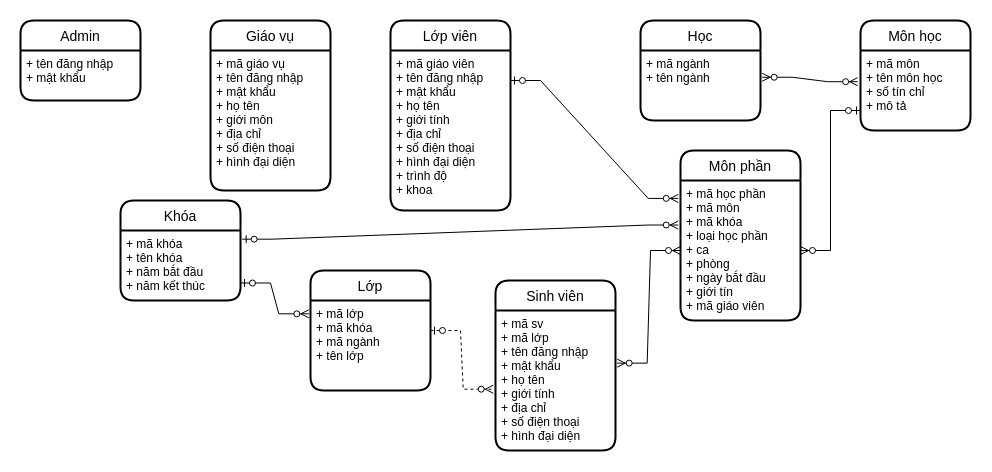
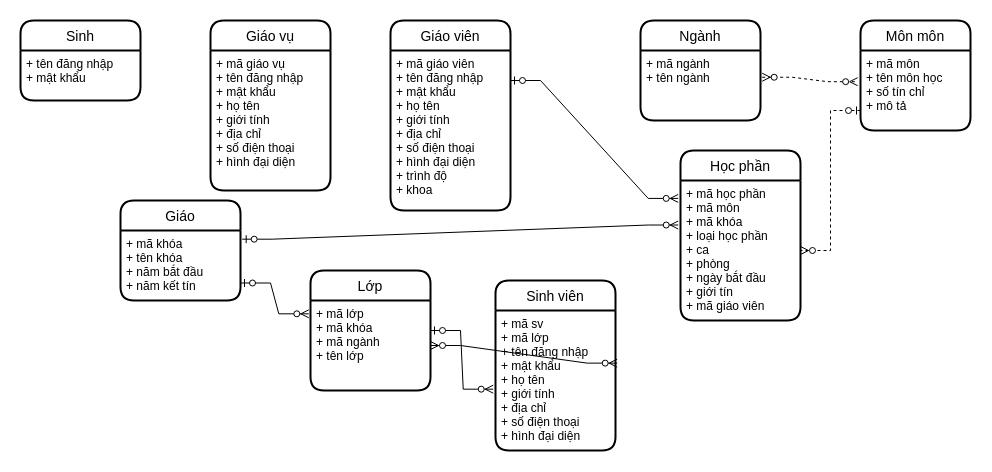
- <mxCell id="23" value="Admin" style="swimlane;childLayout=stackLayout;horizontal=1;startSize=30;horizontalStack=0;rounded=1;fontSize=14;fontStyle=0;strokeWidth=2;resizeParent=0;resizeLast=1;shadow=0;dashed=0;align=center;" parent="1" vertex="1"><mxGeometry x="20" y="20" width="120" height="80" as="geometry" /></mxCell>
+ <mxCell id="23" value="Sinh" style="swimlane;childLayout=stackLayout;horizontal=1;startSize=30;horizontalStack=0;rounded=1;fontSize=14;fontStyle=0;strokeWidth=2;resizeParent=0;resizeLast=1;shadow=0;dashed=0;align=center;" parent="1" vertex="1"><mxGeometry x="20" y="20" width="120" height="80" as="geometry" /></mxCell>
- <mxCell id="4" value="Lớp viên" style="swimlane;childLayout=stackLayout;horizontal=1;startSize=30;horizontalStack=0;rounded=1;fontSize=14;fontStyle=0;strokeWidth=2;resizeParent=0;resizeLast=1;shadow=0;dashed=0;align=center;" parent="1" vertex="1"><mxGeometry x="390" y="20" width="120" height="190" as="geometry" /></mxCell>
+ <mxCell id="4" value="Giáo viên" style="swimlane;childLayout=stackLayout;horizontal=1;startSize=30;horizontalStack=0;rounded=1;fontSize=14;fontStyle=0;strokeWidth=2;resizeParent=0;resizeLast=1;shadow=0;dashed=0;align=center;" parent="1" vertex="1"><mxGeometry x="390" y="20" width="120" height="190" as="geometry" /></mxCell>
- <mxCell id="8" value="Học" style="swimlane;childLayout=stackLayout;horizontal=1;startSize=30;horizontalStack=0;rounded=1;fontSize=14;fontStyle=0;strokeWidth=2;resizeParent=0;resizeLast=1;shadow=0;dashed=0;align=center;" parent="1" vertex="1"><mxGeometry x="640" y="20" width="120" height="100" as="geometry" /></mxCell>
+ <mxCell id="8" value="Ngành" style="swimlane;childLayout=stackLayout;horizontal=1;startSize=30;horizontalStack=0;rounded=1;fontSize=14;fontStyle=0;strokeWidth=2;resizeParent=0;resizeLast=1;shadow=0;dashed=0;align=center;" parent="1" vertex="1"><mxGeometry x="640" y="20" width="120" height="100" as="geometry" /></mxCell>
- <mxCell id="12" value="Môn học" style="swimlane;childLayout=stackLayout;horizontal=1;startSize=30;horizontalStack=0;rounded=1;fontSize=14;fontStyle=0;strokeWidth=2;resizeParent=0;resizeLast=1;shadow=0;dashed=0;align=center;" parent="1" vertex="1"><mxGeometry x="860" y="20" width="110" height="110" as="geometry" /></mxCell>
+ <mxCell id="12" value="Môn môn" style="swimlane;childLayout=stackLayout;horizontal=1;startSize=30;horizontalStack=0;rounded=1;fontSize=14;fontStyle=0;strokeWidth=2;resizeParent=0;resizeLast=1;shadow=0;dashed=0;align=center;" parent="1" vertex="1"><mxGeometry x="860" y="20" width="110" height="110" as="geometry" /></mxCell>
- <mxCell id="3" value="+ mã giáo vụ&#10;+ tên đăng nhập&#10;+ mật khẩu&#10;+ họ tên&#10;+ giới môn&#10;+ địa chỉ&#10;+ số điện thoại&#10;+ hình đại diện" style="align=left;strokeColor=none;fillColor=none;spacingLeft=4;fontSize=12;verticalAlign=top;resizable=0;rotatable=0;part=1;" parent="2" vertex="1"><mxGeometry y="30" width="120" height="140" as="geometry" /></mxCell>
+ <mxCell id="3" value="+ mã giáo vụ&#10;+ tên đăng nhập&#10;+ mật khẩu&#10;+ họ tên&#10;+ giới tính&#10;+ địa chỉ&#10;+ số điện thoại&#10;+ hình đại diện" style="align=left;strokeColor=none;fillColor=none;spacingLeft=4;fontSize=12;verticalAlign=top;resizable=0;rotatable=0;part=1;" parent="2" vertex="1"><mxGeometry y="30" width="120" height="140" as="geometry" /></mxCell>
- <mxCell id="14" value="" style="edgeStyle=entityRelationEdgeStyle;fontSize=12;html=1;endArrow=ERzeroToMany;endFill=1;startArrow=ERzeroToMany;rounded=0;exitX=1.014;exitY=0.382;exitDx=0;exitDy=0;exitPerimeter=0;entryX=-0.026;entryY=0.39;entryDx=0;entryDy=0;entryPerimeter=0;" parent="1" source="9" target="13" edge="1"><mxGeometry width="100" height="100" relative="1" as="geometry"><mxPoint x="830" y="230" as="sourcePoint" /><mxPoint x="930" y="130" as="targetPoint" /></mxGeometry></mxCell>
+ <mxCell id="14" value="" style="edgeStyle=entityRelationEdgeStyle;fontSize=12;html=1;endArrow=ERzeroToMany;endFill=1;startArrow=ERzeroToMany;rounded=0;exitX=1.014;exitY=0.382;exitDx=0;exitDy=0;exitPerimeter=0;entryX=-0.026;entryY=0.39;entryDx=0;entryDy=0;entryPerimeter=0;dashed=1;" parent="1" source="9" target="13" edge="1"><mxGeometry width="100" height="100" relative="1" as="geometry"><mxPoint x="830" y="230" as="sourcePoint" /><mxPoint x="930" y="130" as="targetPoint" /></mxGeometry></mxCell>
- <mxCell id="17" value="Môn phần" style="swimlane;childLayout=stackLayout;horizontal=1;startSize=30;horizontalStack=0;rounded=1;fontSize=14;fontStyle=0;strokeWidth=2;resizeParent=0;resizeLast=1;shadow=0;dashed=0;align=center;" parent="1" vertex="1"><mxGeometry x="680" y="150" width="120" height="170" as="geometry" /></mxCell>
+ <mxCell id="17" value="Học phần" style="swimlane;childLayout=stackLayout;horizontal=1;startSize=30;horizontalStack=0;rounded=1;fontSize=14;fontStyle=0;strokeWidth=2;resizeParent=0;resizeLast=1;shadow=0;dashed=0;align=center;" parent="1" vertex="1"><mxGeometry x="680" y="150" width="120" height="170" as="geometry" /></mxCell>
- <mxCell id="19" value="" style="edgeStyle=entityRelationEdgeStyle;fontSize=12;html=1;endArrow=ERzeroToMany;startArrow=ERzeroToOne;rounded=0;exitX=0;exitY=0.75;exitDx=0;exitDy=0;" parent="1" source="13" target="18" edge="1"><mxGeometry width="100" height="100" relative="1" as="geometry"><mxPoint x="690" y="260" as="sourcePoint" /><mxPoint x="790" y="160" as="targetPoint" /></mxGeometry></mxCell>
+ <mxCell id="19" value="" style="edgeStyle=entityRelationEdgeStyle;fontSize=12;html=1;endArrow=ERzeroToMany;startArrow=ERzeroToOne;rounded=0;exitX=0;exitY=0.75;exitDx=0;exitDy=0;dashed=1;" parent="1" source="13" target="18" edge="1"><mxGeometry width="100" height="100" relative="1" as="geometry"><mxPoint x="690" y="260" as="sourcePoint" /><mxPoint x="790" y="160" as="targetPoint" /></mxGeometry></mxCell>
- <mxCell id="6" value="Khóa" style="swimlane;childLayout=stackLayout;horizontal=1;startSize=30;horizontalStack=0;rounded=1;fontSize=14;fontStyle=0;strokeWidth=2;resizeParent=0;resizeLast=1;shadow=0;dashed=0;align=center;" parent="1" vertex="1"><mxGeometry x="120" y="200" width="120" height="100" as="geometry" /></mxCell>
+ <mxCell id="6" value="Giáo" style="swimlane;childLayout=stackLayout;horizontal=1;startSize=30;horizontalStack=0;rounded=1;fontSize=14;fontStyle=0;strokeWidth=2;resizeParent=0;resizeLast=1;shadow=0;dashed=0;align=center;" parent="1" vertex="1"><mxGeometry x="120" y="200" width="120" height="100" as="geometry" /></mxCell>
- <mxCell id="7" value="+ mã khóa&#10;+ tên khóa&#10;+ năm bắt đầu&#10;+ năm kết thúc" style="align=left;strokeColor=none;fillColor=none;spacingLeft=4;fontSize=12;verticalAlign=top;resizable=0;rotatable=0;part=1;" parent="6" vertex="1"><mxGeometry y="30" width="120" height="70" as="geometry" /></mxCell>
+ <mxCell id="7" value="+ mã khóa&#10;+ tên khóa&#10;+ năm bắt đầu&#10;+ năm kết tín" style="align=left;strokeColor=none;fillColor=none;spacingLeft=4;fontSize=12;verticalAlign=top;resizable=0;rotatable=0;part=1;" parent="6" vertex="1"><mxGeometry y="30" width="120" height="70" as="geometry" /></mxCell>
- <mxCell id="22" value="" style="edgeStyle=entityRelationEdgeStyle;fontSize=12;html=1;endArrow=ERzeroToMany;endFill=1;startArrow=ERzeroToMany;rounded=0;entryX=0;entryY=0.5;entryDx=0;entryDy=0;exitX=1.014;exitY=0.376;exitDx=0;exitDy=0;exitPerimeter=0;" parent="1" source="16" target="18" edge="1"><mxGeometry width="100" height="100" relative="1" as="geometry"><mxPoint x="620" y="420" as="sourcePoint" /><mxPoint x="720" y="320" as="targetPoint" /></mxGeometry></mxCell>
+ <mxCell id="22" value="" style="edgeStyle=entityRelationEdgeStyle;fontSize=12;html=1;endArrow=ERzeroToMany;endFill=1;startArrow=ERzeroToMany;rounded=0;exitX=1.014;exitY=0.376;exitDx=0;exitDy=0;exitPerimeter=0;" parent="1" source="16" target="11" edge="1"><mxGeometry width="100" height="100" relative="1" as="geometry"><mxPoint x="620" y="420" as="sourcePoint" /><mxPoint x="720" y="320" as="targetPoint" /></mxGeometry></mxCell>
- <mxCell id="20" value="" style="edgeStyle=entityRelationEdgeStyle;fontSize=12;html=1;endArrow=ERzeroToMany;startArrow=ERzeroToOne;rounded=0;entryX=-0.019;entryY=0.562;entryDx=0;entryDy=0;entryPerimeter=0;exitX=1;exitY=0.5;exitDx=0;exitDy=0;dashed=1;" parent="1" source="10" target="16" edge="1"><mxGeometry width="100" height="100" relative="1" as="geometry"><mxPoint x="430" y="400" as="sourcePoint" /><mxPoint x="530" y="300" as="targetPoint" /></mxGeometry></mxCell>
+ <mxCell id="20" value="" style="edgeStyle=entityRelationEdgeStyle;fontSize=12;html=1;endArrow=ERzeroToMany;startArrow=ERzeroToOne;rounded=0;entryX=-0.019;entryY=0.562;entryDx=0;entryDy=0;entryPerimeter=0;exitX=1;exitY=0.5;exitDx=0;exitDy=0;" parent="1" source="10" target="16" edge="1"><mxGeometry width="100" height="100" relative="1" as="geometry"><mxPoint x="430" y="400" as="sourcePoint" /><mxPoint x="530" y="300" as="targetPoint" /></mxGeometry></mxCell>
